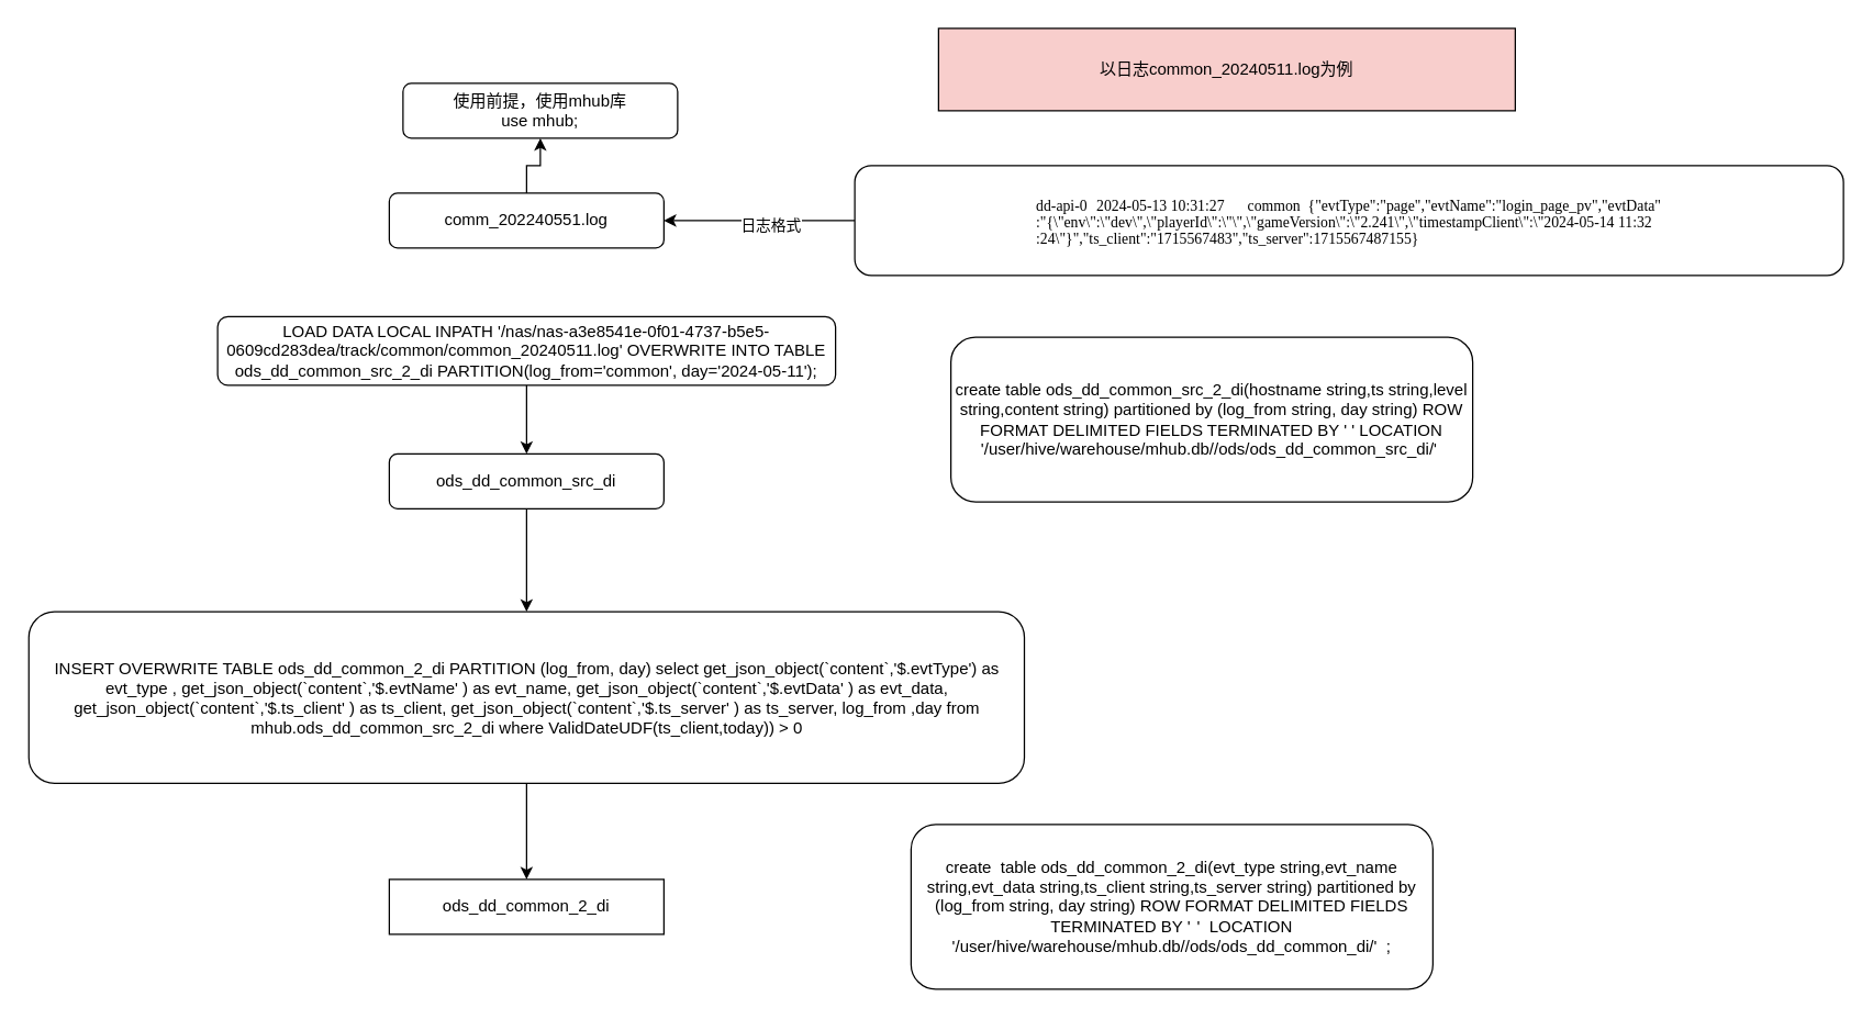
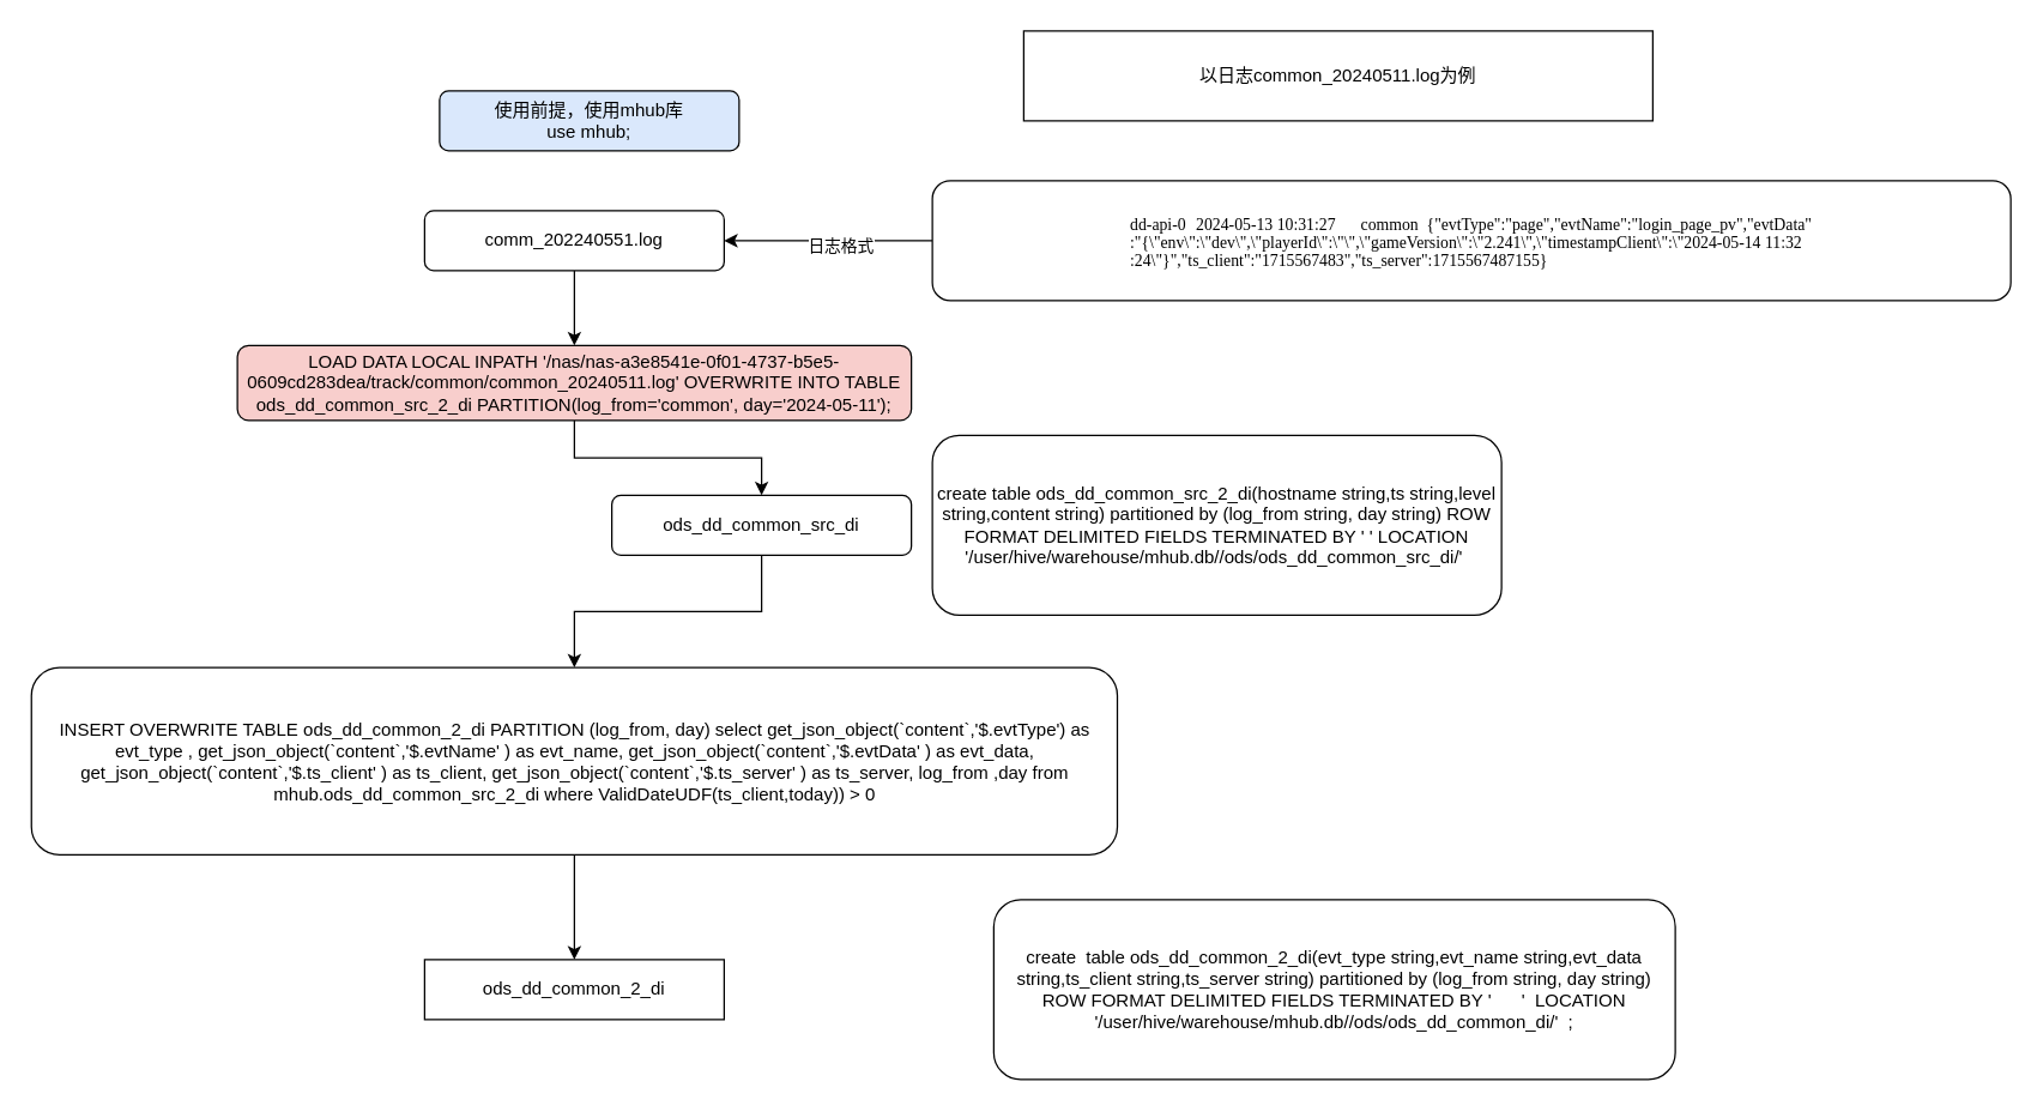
- <mxCell id="4" value="以日志common_20240511.log为例" style="rounded=0;whiteSpace=wrap;html=1;fillColor=#f8cecc;" vertex="1" parent="1"><mxGeometry x="683" y="20" width="420" height="60" as="geometry" /></mxCell>
+ <mxCell id="4" value="以日志common_20240511.log为例" style="rounded=0;whiteSpace=wrap;html=1;" vertex="1" parent="1"><mxGeometry x="683" y="20" width="420" height="60" as="geometry" /></mxCell>
- <mxCell id="12" value="&lt;div class=&quot;lake-content&quot;&gt;&lt;span class=&quot;ne-text&quot;&gt;使用前提，使用mhub库&lt;/span&gt;&lt;/div&gt;&lt;div class=&quot;lake-content&quot;&gt;&lt;span class=&quot;ne-text&quot;&gt;use mhub;&lt;/span&gt;&lt;/div&gt;" style="rounded=1;whiteSpace=wrap;html=1;" vertex="1" parent="1"><mxGeometry x="293" y="60" width="200" height="40" as="geometry" /></mxCell>
+ <mxCell id="12" value="&lt;div class=&quot;lake-content&quot;&gt;&lt;span class=&quot;ne-text&quot;&gt;使用前提，使用mhub库&lt;/span&gt;&lt;/div&gt;&lt;div class=&quot;lake-content&quot;&gt;&lt;span class=&quot;ne-text&quot;&gt;use mhub;&lt;/span&gt;&lt;/div&gt;" style="rounded=1;whiteSpace=wrap;html=1;fillColor=#dae8fc;" vertex="1" parent="1"><mxGeometry x="293" y="60" width="200" height="40" as="geometry" /></mxCell>
- <mxCell id="5" style="edgeStyle=orthogonalEdgeStyle;rounded=0;orthogonalLoop=1;jettySize=auto;html=1;" edge="1" parent="1" source="6" target="12"><mxGeometry relative="1" as="geometry" /></mxCell>
+ <mxCell id="5" style="edgeStyle=orthogonalEdgeStyle;rounded=0;orthogonalLoop=1;jettySize=auto;html=1;entryX=0.5;entryY=0;entryDx=0;entryDy=0;" edge="1" parent="1" source="6" target="15"><mxGeometry relative="1" as="geometry" /></mxCell>
- <mxCell id="15" value="LOAD DATA LOCAL INPATH '/nas/nas-a3e8541e-0f01-4737-b5e5-0609cd283dea/track/common/common_20240511.log' OVERWRITE INTO TABLE ods_dd_common_src_2_di PARTITION(log_from='common', day='2024-05-11');" style="rounded=1;whiteSpace=wrap;html=1;" vertex="1" parent="1"><mxGeometry x="158" y="230" width="450" height="50" as="geometry" /></mxCell>
+ <mxCell id="15" value="LOAD DATA LOCAL INPATH '/nas/nas-a3e8541e-0f01-4737-b5e5-0609cd283dea/track/common/common_20240511.log' OVERWRITE INTO TABLE ods_dd_common_src_2_di PARTITION(log_from='common', day='2024-05-11');" style="rounded=1;whiteSpace=wrap;html=1;fillColor=#f8cecc;" vertex="1" parent="1"><mxGeometry x="158" y="230" width="450" height="50" as="geometry" /></mxCell>
- <mxCell id="7" value="&lt;div class=&quot;lake-content&quot;&gt;&lt;div class=&quot;lake-content&quot;&gt;&lt;span class=&quot;ne-text&quot;&gt;create  table ods_dd_common_src_2_di(hostname string,ts string,level string,content string) partitioned by (log_from string, day string) ROW FORMAT DELIMITED FIELDS TERMINATED BY '&#09;'  LOCATION '/user/hive/warehouse/mhub.db//ods/ods_dd_common_src_di/'&amp;nbsp;&lt;/span&gt;&lt;/div&gt;&lt;/div&gt;" style="rounded=1;whiteSpace=wrap;html=1;" vertex="1" parent="1"><mxGeometry x="692" y="245" width="380" height="120" as="geometry" /></mxCell>
+ <mxCell id="7" value="&lt;div class=&quot;lake-content&quot;&gt;&lt;div class=&quot;lake-content&quot;&gt;&lt;span class=&quot;ne-text&quot;&gt;create  table ods_dd_common_src_2_di(hostname string,ts string,level string,content string) partitioned by (log_from string, day string) ROW FORMAT DELIMITED FIELDS TERMINATED BY '&#09;'  LOCATION '/user/hive/warehouse/mhub.db//ods/ods_dd_common_src_di/'&amp;nbsp;&lt;/span&gt;&lt;/div&gt;&lt;/div&gt;" style="rounded=1;whiteSpace=wrap;html=1;" vertex="1" parent="1"><mxGeometry x="622" y="290" width="380" height="120" as="geometry" /></mxCell>
- <mxCell id="3" value="&lt;div class=&quot;lake-content&quot;&gt;&lt;span class=&quot;ne-text&quot;&gt;ods_dd_common_src_di&lt;/span&gt;&lt;/div&gt;" style="rounded=1;whiteSpace=wrap;html=1;" vertex="1" parent="1"><mxGeometry x="283" y="330" width="200" height="40" as="geometry" /></mxCell>
+ <mxCell id="3" value="&lt;div class=&quot;lake-content&quot;&gt;&lt;span class=&quot;ne-text&quot;&gt;ods_dd_common_src_di&lt;/span&gt;&lt;/div&gt;" style="rounded=1;whiteSpace=wrap;html=1;" vertex="1" parent="1"><mxGeometry x="408" y="330" width="200" height="40" as="geometry" /></mxCell>
- <mxCell id="13" value="&lt;div class=&quot;lake-content&quot;&gt;&lt;div class=&quot;lake-content&quot;&gt;create&amp;nbsp; table ods_dd_common_2_di(evt_type string,evt_name string,evt_data string,ts_client string,ts_server string) partitioned by (log_from string, day string) ROW FORMAT DELIMITED FIELDS TERMINATED BY '&lt;span style=&quot;white-space:pre&quot;&gt;&#09;&lt;/span&gt;'&amp;nbsp; LOCATION '/user/hive/warehouse/mhub.db//ods/ods_dd_common_di/'&amp;nbsp; ;&lt;br&gt;&lt;/div&gt;&lt;/div&gt;" style="rounded=1;whiteSpace=wrap;html=1;" vertex="1" parent="1"><mxGeometry x="663" y="600" width="380" height="120" as="geometry" /></mxCell>
+ <mxCell id="13" value="&lt;div class=&quot;lake-content&quot;&gt;&lt;div class=&quot;lake-content&quot;&gt;create&amp;nbsp; table ods_dd_common_2_di(evt_type string,evt_name string,evt_data string,ts_client string,ts_server string) partitioned by (log_from string, day string) ROW FORMAT DELIMITED FIELDS TERMINATED BY '&lt;span style=&quot;white-space:pre&quot;&gt;&#09;&lt;/span&gt;'&amp;nbsp; LOCATION '/user/hive/warehouse/mhub.db//ods/ods_dd_common_di/'&amp;nbsp; ;&lt;br&gt;&lt;/div&gt;&lt;/div&gt;" style="rounded=1;whiteSpace=wrap;html=1;" vertex="1" parent="1"><mxGeometry x="663" y="600" width="455" height="120" as="geometry" /></mxCell>
